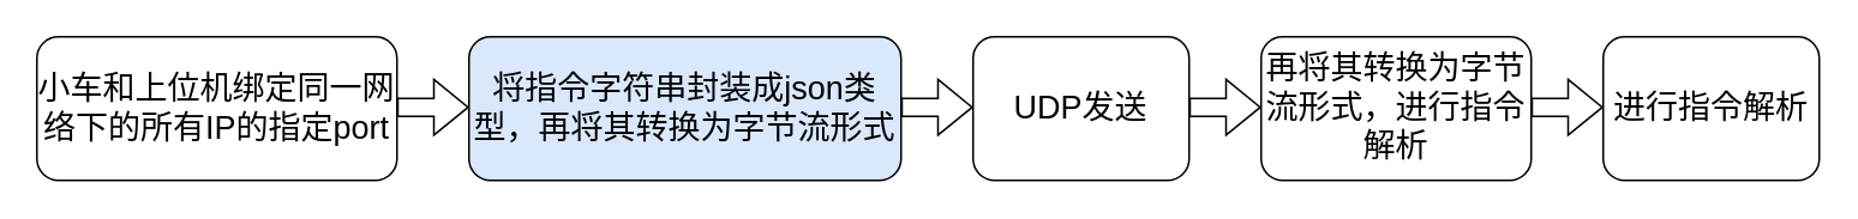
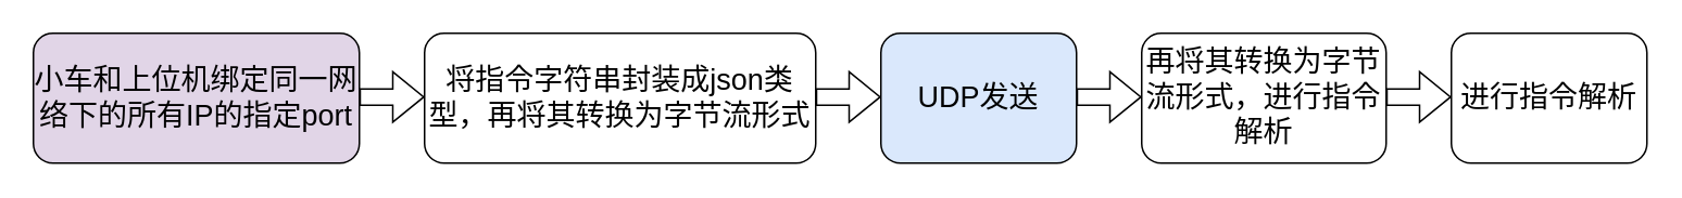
- <mxCell id="2" value="&lt;font style=&quot;font-size: 18px;&quot;&gt;小车和上位机绑定同一网络下的所有IP的指定port&lt;/font&gt;" style="rounded=1;whiteSpace=wrap;html=1;" vertex="1" parent="1"><mxGeometry y="20" width="200" height="80" as="geometry" x="20" /></mxCell>
+ <mxCell id="2" value="&lt;font style=&quot;font-size: 18px;&quot;&gt;小车和上位机绑定同一网络下的所有IP的指定port&lt;/font&gt;" style="rounded=1;whiteSpace=wrap;html=1;fillColor=#e1d5e7;" vertex="1" parent="1"><mxGeometry y="20" width="200" height="80" as="geometry" x="20" /></mxCell>
- <mxCell id="3" value="&lt;font style=&quot;font-size: 18px;&quot;&gt;将指令字符串封装成json类型，再将其转换为字节流形式&lt;/font&gt;" style="rounded=1;whiteSpace=wrap;html=1;fillColor=#dae8fc;" vertex="1" parent="1"><mxGeometry x="260" y="20" width="240" height="80" as="geometry" /></mxCell>
+ <mxCell id="3" value="&lt;font style=&quot;font-size: 18px;&quot;&gt;将指令字符串封装成json类型，再将其转换为字节流形式&lt;/font&gt;" style="rounded=1;whiteSpace=wrap;html=1;" vertex="1" parent="1"><mxGeometry x="260" y="20" width="240" height="80" as="geometry" /></mxCell>
- <mxCell id="4" value="&lt;font style=&quot;font-size: 18px;&quot;&gt;UDP发送&lt;/font&gt;" style="rounded=1;whiteSpace=wrap;html=1;" vertex="1" parent="1"><mxGeometry x="540" y="20" width="120" height="80" as="geometry" /></mxCell>
+ <mxCell id="4" value="&lt;font style=&quot;font-size: 18px;&quot;&gt;UDP发送&lt;/font&gt;" style="rounded=1;whiteSpace=wrap;html=1;fillColor=#dae8fc;" vertex="1" parent="1"><mxGeometry x="540" y="20" width="120" height="80" as="geometry" /></mxCell>
